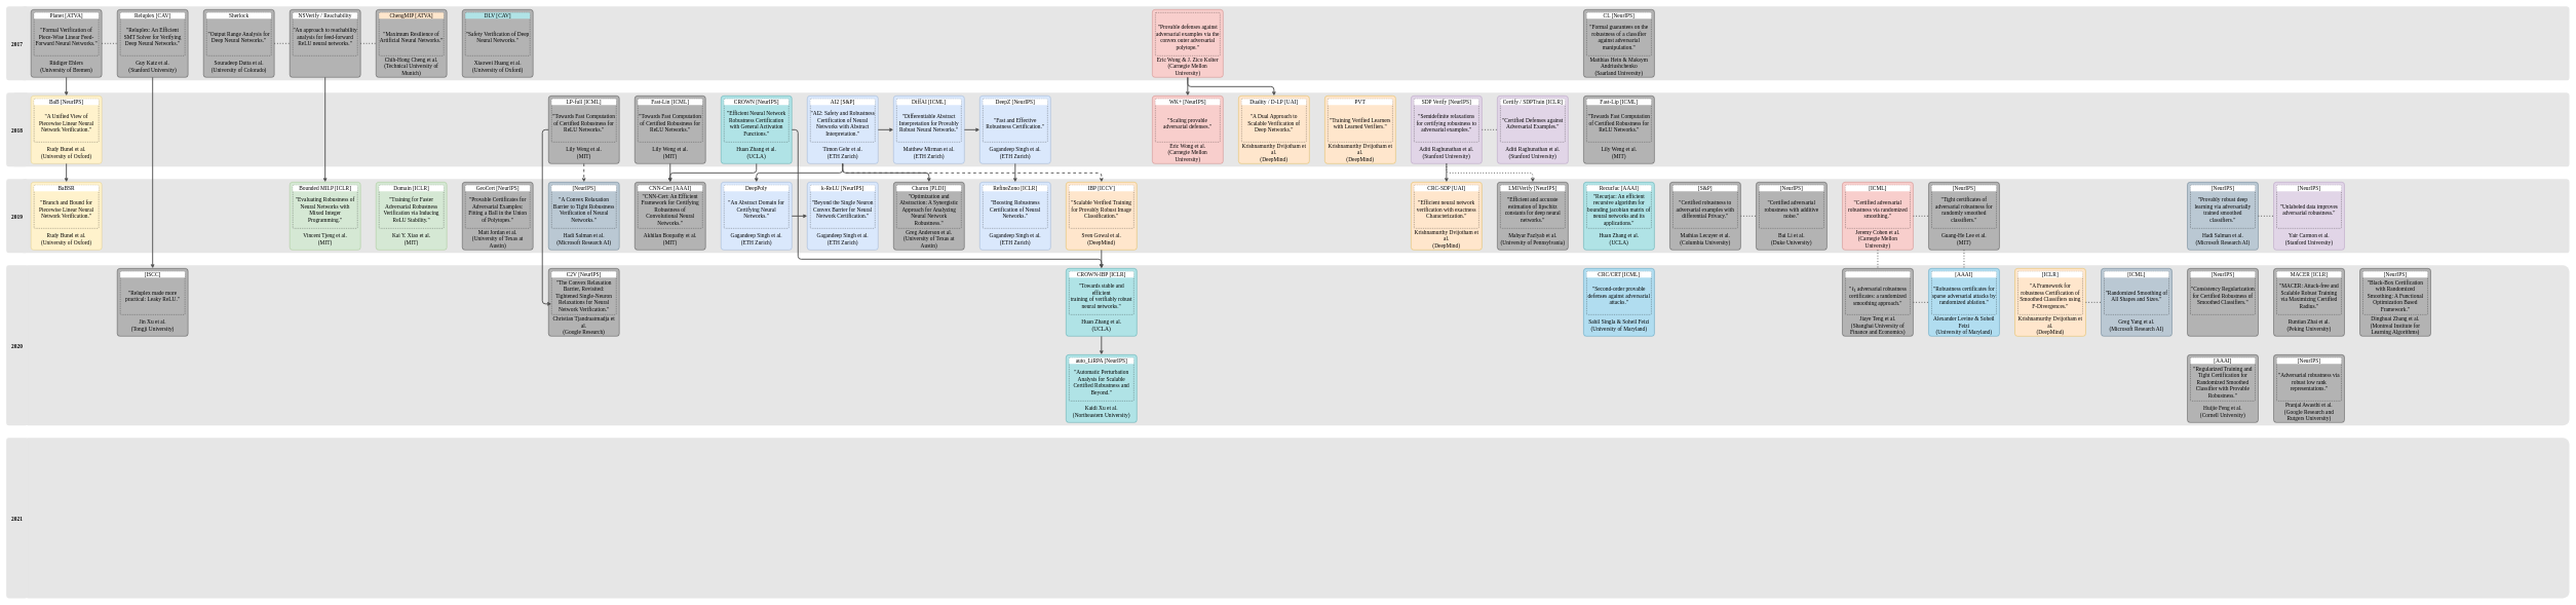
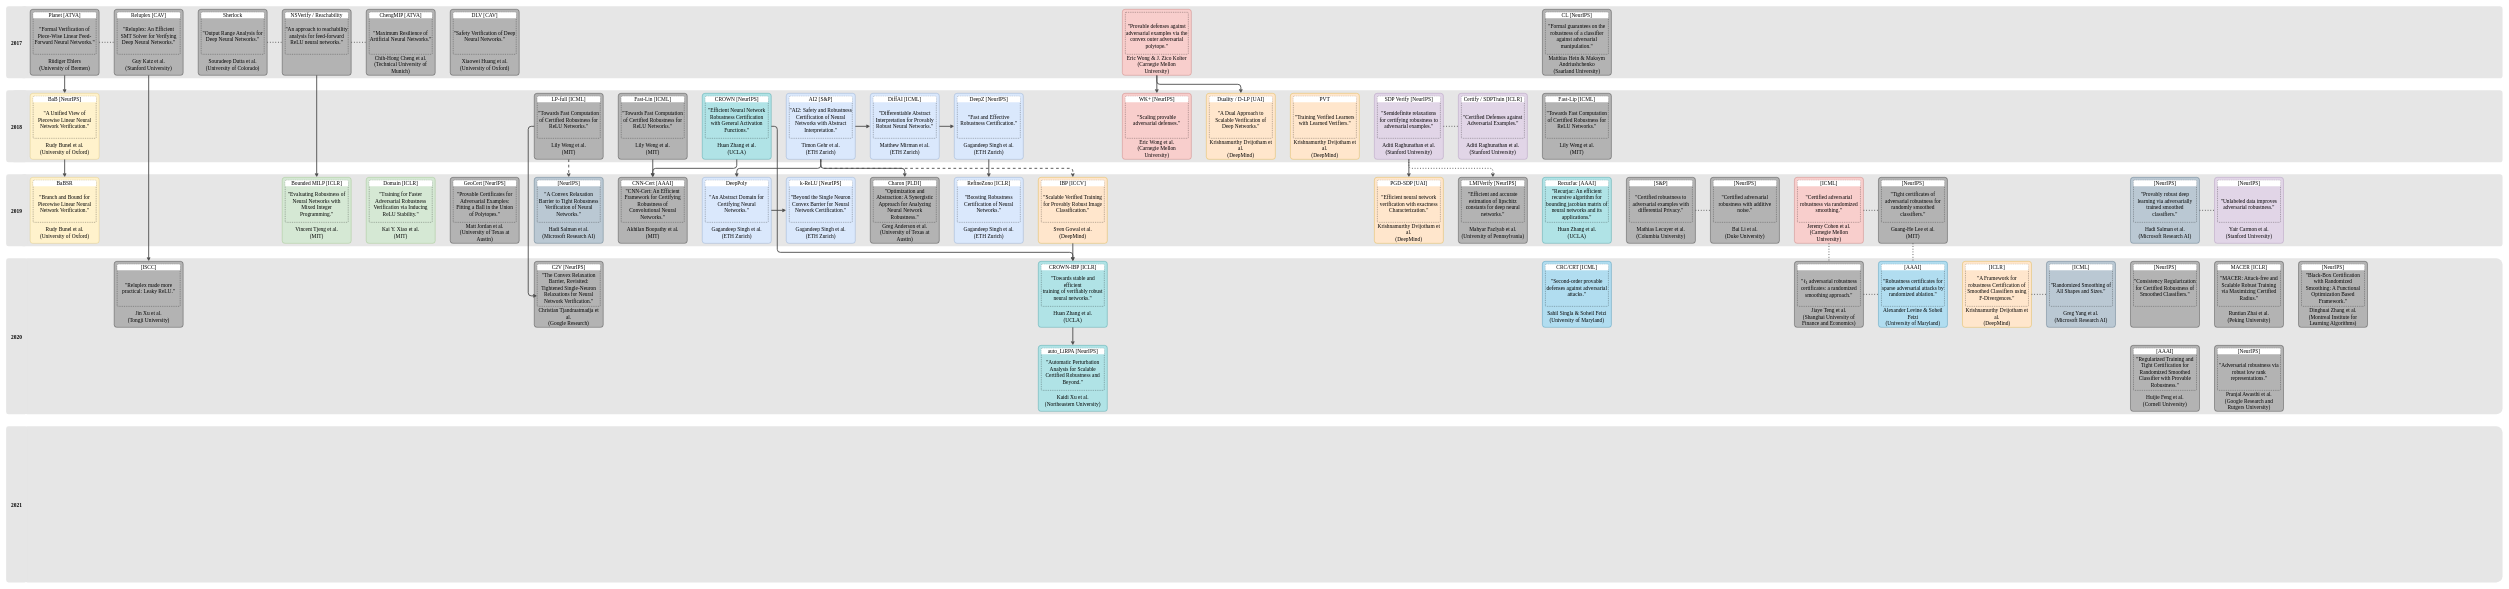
- <mxCell id="44" value="&lt;div&gt;&lt;font style=&quot;font-size: 18px&quot; face=&quot;Times New Roman&quot;&gt;ChengMIP [ATVA]&lt;br&gt;&lt;/font&gt;&lt;/div&gt;" style="rounded=1;whiteSpace=wrap;html=1;fillColor=#ffe6cc;strokeColor=none;" parent="1" vertex="1"><mxGeometry x="1230" y="40" width="210" height="20" as="geometry" /></mxCell>
+ <mxCell id="44" value="&lt;div&gt;&lt;font style=&quot;font-size: 18px&quot; face=&quot;Times New Roman&quot;&gt;ChengMIP [ATVA]&lt;br&gt;&lt;/font&gt;&lt;/div&gt;" style="rounded=1;whiteSpace=wrap;html=1;fillColor=#FFFFFF;strokeColor=none;" parent="1" vertex="1"><mxGeometry x="1230" y="40" width="210" height="20" as="geometry" /></mxCell>
- <mxCell id="58" value="&lt;div&gt;&lt;font style=&quot;font-size: 18px&quot; face=&quot;Times New Roman&quot;&gt;DLV [CAV]&lt;br&gt;&lt;/font&gt;&lt;/div&gt;" style="rounded=1;whiteSpace=wrap;html=1;fillColor=#b0e3e6;strokeColor=none;" parent="1" vertex="1"><mxGeometry x="1510" y="40" width="210" height="20" as="geometry" /></mxCell>
+ <mxCell id="58" value="&lt;div&gt;&lt;font style=&quot;font-size: 18px&quot; face=&quot;Times New Roman&quot;&gt;DLV [CAV]&lt;br&gt;&lt;/font&gt;&lt;/div&gt;" style="rounded=1;whiteSpace=wrap;html=1;fillColor=#FFFFFF;strokeColor=none;" parent="1" vertex="1"><mxGeometry x="1510" y="40" width="210" height="20" as="geometry" /></mxCell>
- <mxCell id="192" value="&lt;div&gt;&lt;font style=&quot;font-size: 18px&quot; face=&quot;Times New Roman&quot;&gt;CRC-SDP [UAI]&lt;br&gt;&lt;/font&gt;&lt;/div&gt;" style="rounded=1;whiteSpace=wrap;html=1;fillColor=#FFFFFF;strokeColor=none;" vertex="1" parent="1"><mxGeometry x="4590" y="600" width="210" height="20" as="geometry" /></mxCell>
+ <mxCell id="192" value="&lt;div&gt;&lt;font style=&quot;font-size: 18px&quot; face=&quot;Times New Roman&quot;&gt;PGD-SDP [UAI]&lt;br&gt;&lt;/font&gt;&lt;/div&gt;" style="rounded=1;whiteSpace=wrap;html=1;fillColor=#FFFFFF;strokeColor=none;" vertex="1" parent="1"><mxGeometry x="4590" y="600" width="210" height="20" as="geometry" /></mxCell>
